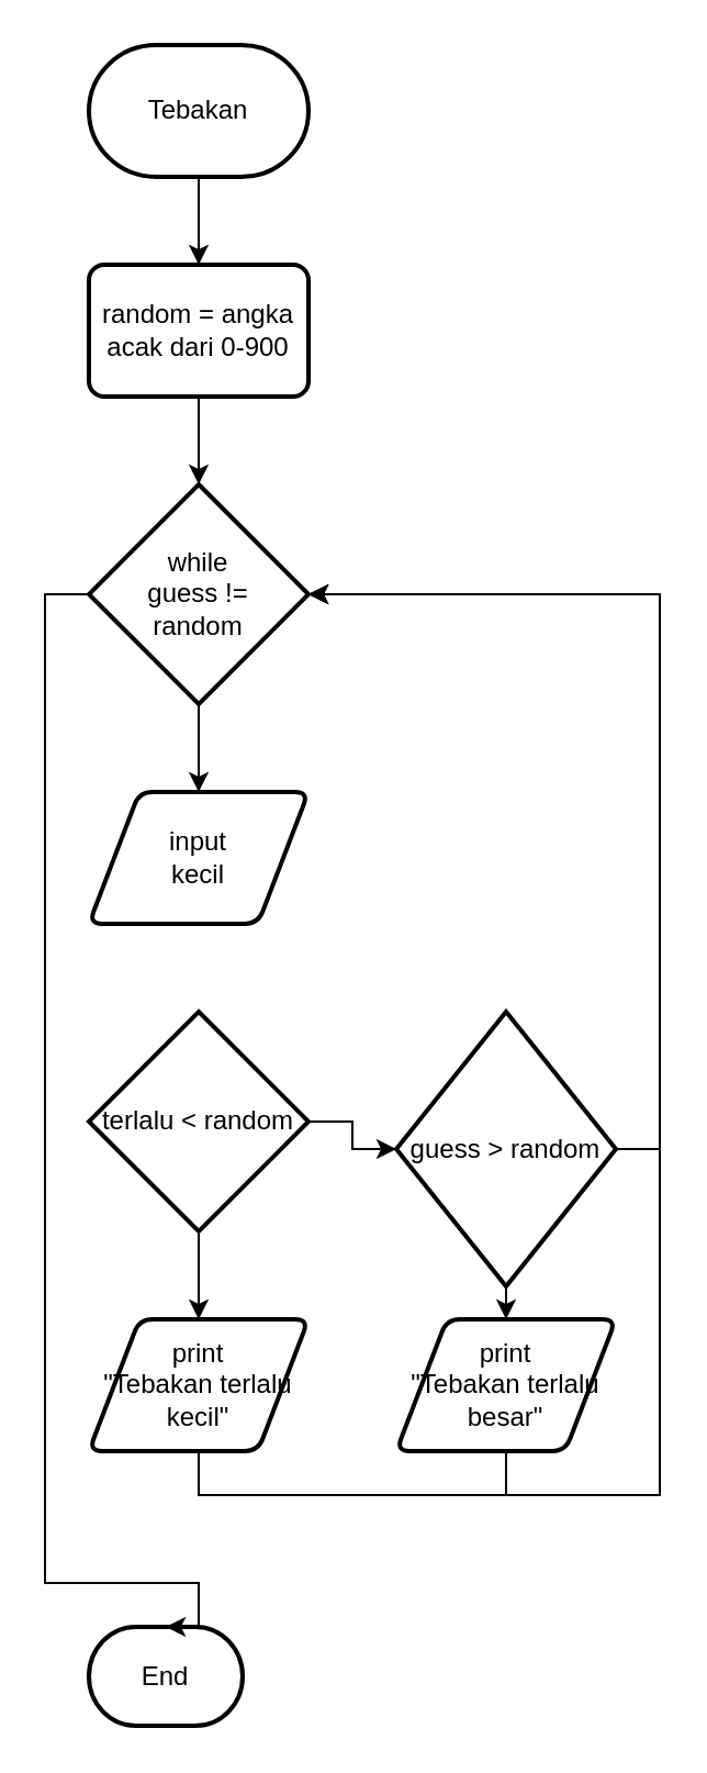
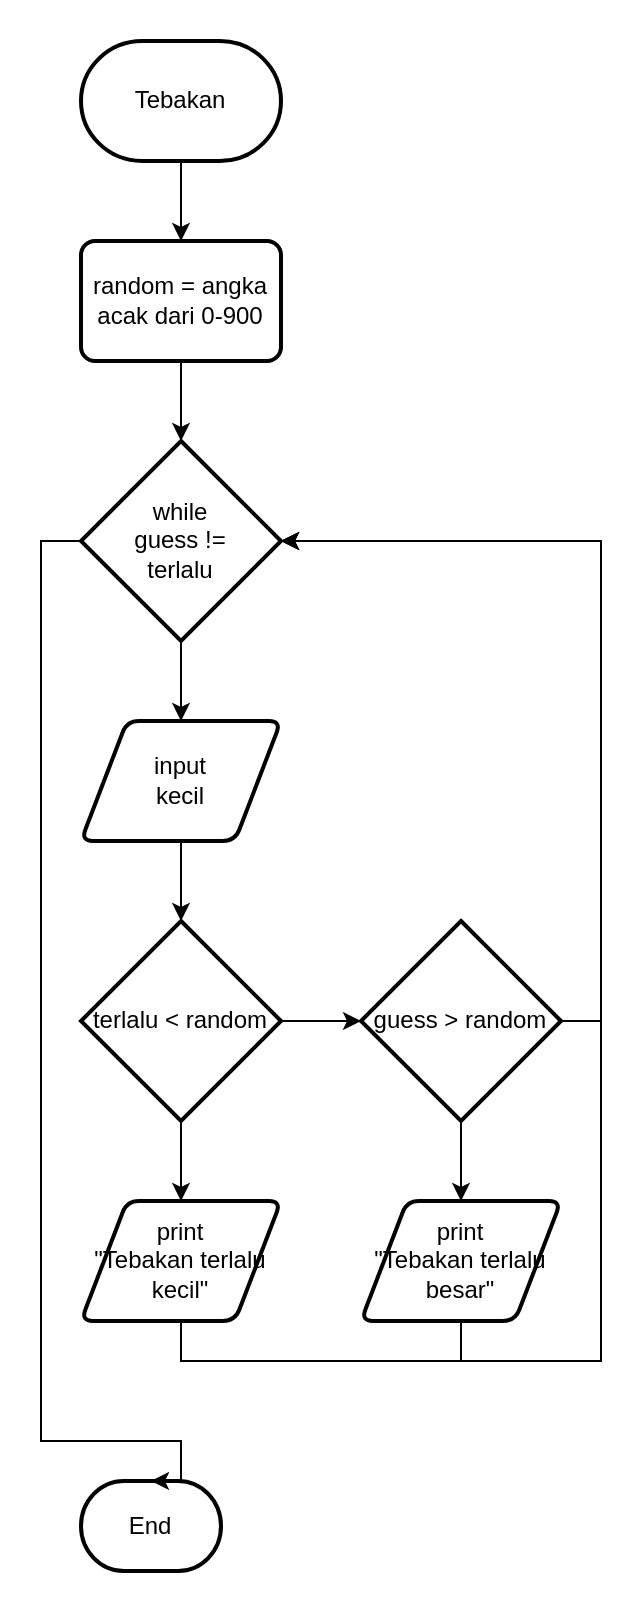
- <mxCell id="9" value="&lt;div&gt;while&lt;/div&gt;&lt;div&gt;guess !=&lt;/div&gt;&lt;div&gt;random&lt;br&gt;&lt;/div&gt;" style="strokeWidth=2;html=1;shape=mxgraph.flowchart.decision;whiteSpace=wrap;" vertex="1" parent="1"><mxGeometry x="40" y="220" width="100" height="100" as="geometry" /></mxCell>
+ <mxCell id="9" value="&lt;div&gt;while&lt;/div&gt;&lt;div&gt;guess !=&lt;/div&gt;&lt;div&gt;terlalu&lt;br&gt;&lt;/div&gt;" style="strokeWidth=2;html=1;shape=mxgraph.flowchart.decision;whiteSpace=wrap;" vertex="1" parent="1"><mxGeometry x="40" y="220" width="100" height="100" as="geometry" /></mxCell>
+ <mxCell id="10" value="" style="edgeStyle=orthogonalEdgeStyle;rounded=0;orthogonalLoop=1;jettySize=auto;html=1;" edge="1" parent="1" source="11" target="14"><mxGeometry relative="1" as="geometry" /></mxCell>
- <mxCell id="17" value="guess &amp;gt; random" style="strokeWidth=2;html=1;shape=mxgraph.flowchart.decision;whiteSpace=wrap;" vertex="1" parent="1"><mxGeometry x="180" y="460" width="100" height="125" as="geometry" /></mxCell>
+ <mxCell id="17" value="guess &amp;gt; random" style="strokeWidth=2;html=1;shape=mxgraph.flowchart.decision;whiteSpace=wrap;" vertex="1" parent="1"><mxGeometry x="180" y="460" width="100" height="100" as="geometry" /></mxCell>
